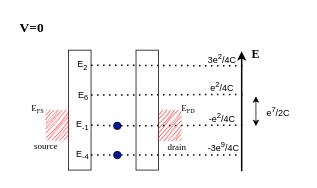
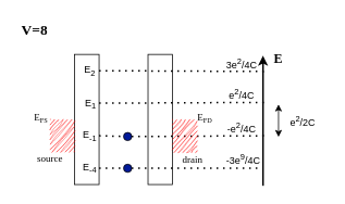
- <mxCell id="31" value="&lt;h2&gt;&lt;font face=&quot;Times New Roman&quot;&gt;V=0&lt;/font&gt;&lt;/h2&gt;" style="text;html=1;strokeColor=none;fillColor=none;spacing=5;spacingTop=-20;whiteSpace=wrap;overflow=hidden;rounded=0;" vertex="1" parent="1"><mxGeometry x="21" y="20.5" width="190" height="120" as="geometry" /></mxCell>
+ <mxCell id="31" value="&lt;h2&gt;&lt;font face=&quot;Times New Roman&quot;&gt;V=8&lt;/font&gt;&lt;/h2&gt;" style="text;html=1;strokeColor=none;fillColor=none;spacing=5;spacingTop=-20;whiteSpace=wrap;overflow=hidden;rounded=0;" vertex="1" parent="1"><mxGeometry x="21" y="20.5" width="190" height="120" as="geometry" /></mxCell>
- <mxCell id="8" value="E&lt;sub&gt;6&lt;/sub&gt;" style="text;html=1;strokeColor=none;fillColor=none;align=center;verticalAlign=middle;whiteSpace=wrap;rounded=0;" vertex="1" parent="1"><mxGeometry x="81" y="112" width="60" height="30" as="geometry" /></mxCell>
+ <mxCell id="8" value="E&lt;sub&gt;1&lt;/sub&gt;" style="text;html=1;strokeColor=none;fillColor=none;align=center;verticalAlign=middle;whiteSpace=wrap;rounded=0;" vertex="1" parent="1"><mxGeometry x="81" y="112" width="60" height="30" as="geometry" /></mxCell>
- <mxCell id="14" value="e&lt;sup&gt;7&lt;/sup&gt;/2C" style="text;html=1;strokeColor=none;fillColor=none;align=center;verticalAlign=middle;whiteSpace=wrap;rounded=0;" vertex="1" parent="1"><mxGeometry x="341" y="132.5" width="60" height="30" as="geometry" /></mxCell>
+ <mxCell id="14" value="e&lt;sup&gt;2&lt;/sup&gt;/2C" style="text;html=1;strokeColor=none;fillColor=none;align=center;verticalAlign=middle;whiteSpace=wrap;rounded=0;" vertex="1" parent="1"><mxGeometry x="341" y="132.5" width="60" height="30" as="geometry" /></mxCell>
